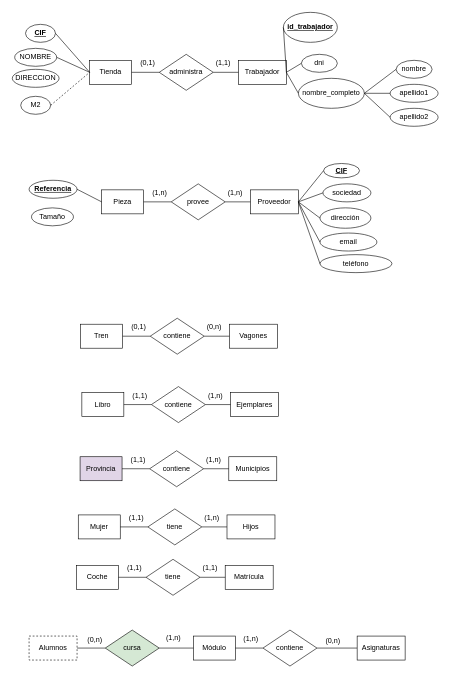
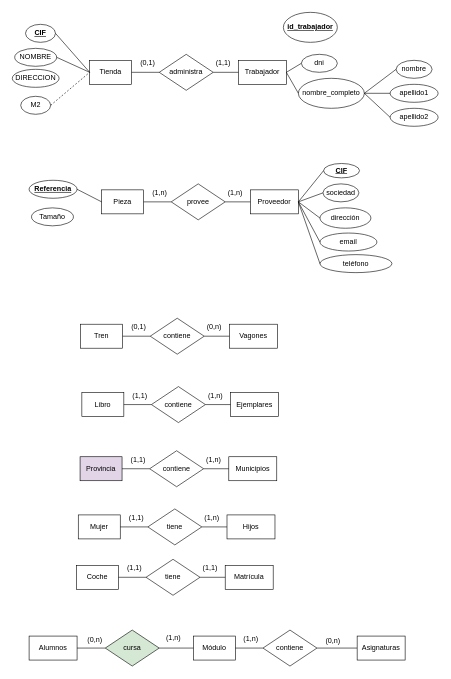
- <mxCell id="14" value="" style="endArrow=none;html=1;rounded=0;exitX=1;exitY=0.5;exitDx=0;exitDy=0;entryX=0;entryY=0.5;entryDx=0;entryDy=0;" parent="1" source="3" target="5" edge="1"><mxGeometry width="50" height="50" relative="1" as="geometry"><mxPoint x="547" y="290" as="sourcePoint" /><mxPoint x="597" y="240" as="targetPoint" /></mxGeometry></mxCell>
- <mxCell id="32" value="sociedad" style="ellipse;whiteSpace=wrap;html=1;" parent="1" vertex="1"><mxGeometry x="538" y="306" width="80" height="30" as="geometry" /></mxCell>
+ <mxCell id="32" value="sociedad" style="ellipse;whiteSpace=wrap;html=1;" parent="1" vertex="1"><mxGeometry x="538" y="306" width="60" height="30" as="geometry" /></mxCell>
- <mxCell id="84" value="Alumnos" style="rounded=0;whiteSpace=wrap;html=1;dashed=1;" parent="1" vertex="1"><mxGeometry x="48" y="1060" width="80" height="40" as="geometry" /></mxCell>
+ <mxCell id="84" value="Alumnos" style="rounded=0;whiteSpace=wrap;html=1;" parent="1" vertex="1"><mxGeometry x="48" y="1060" width="80" height="40" as="geometry" /></mxCell>
